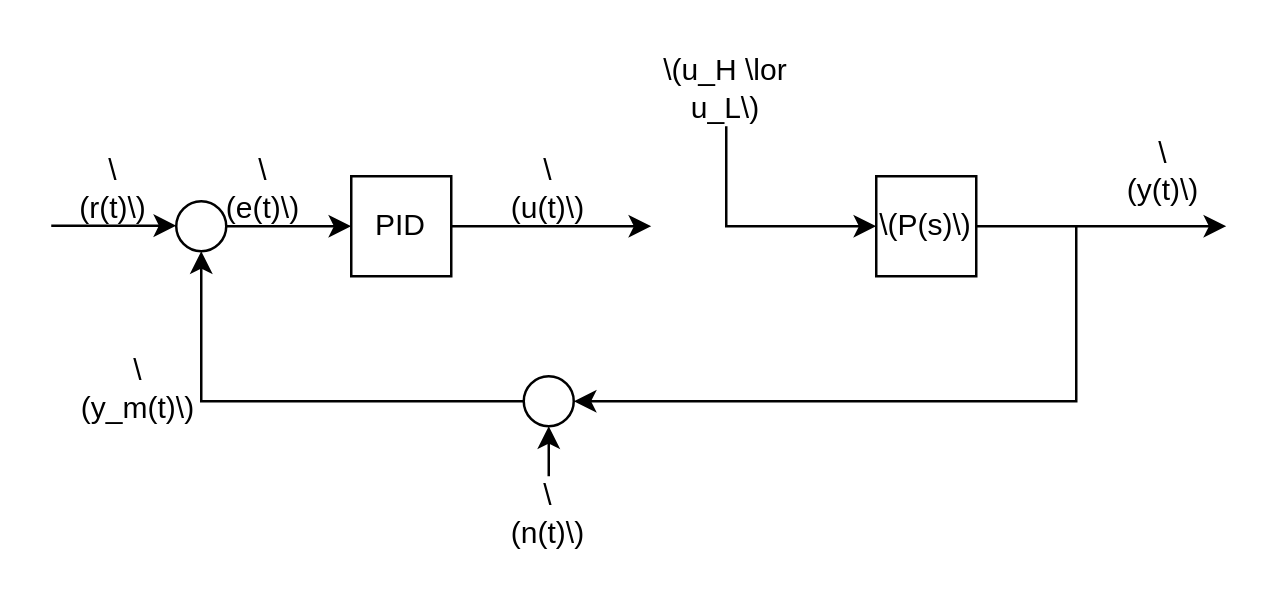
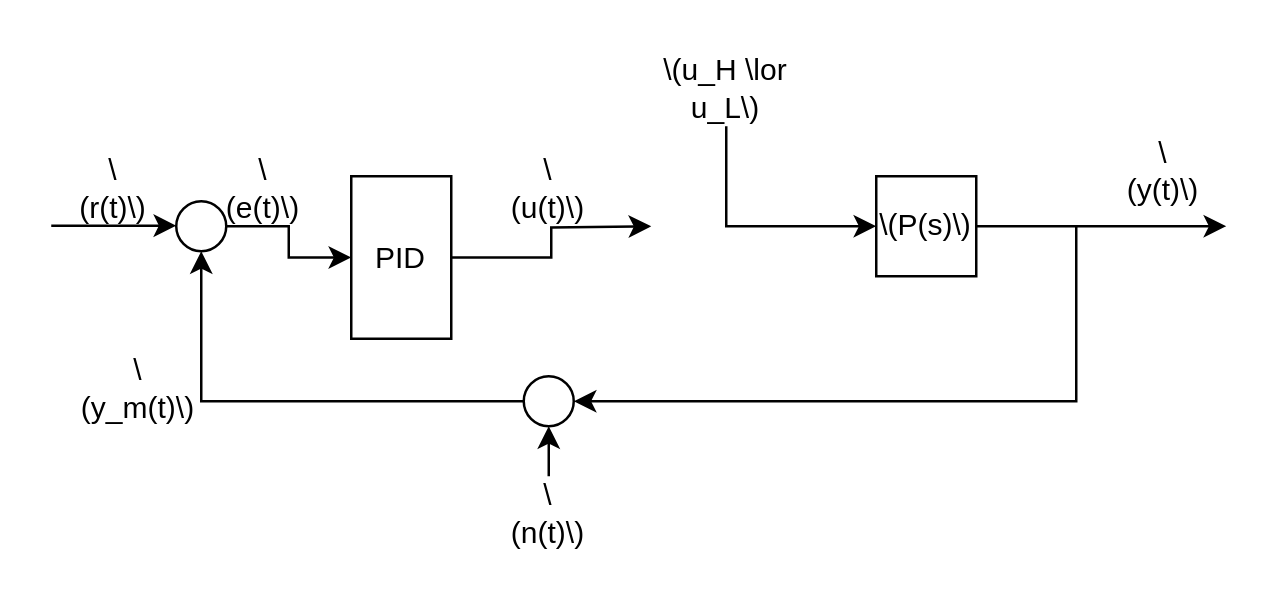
- <mxCell id="2" value="PID" style="rounded=0;whiteSpace=wrap;html=1;fillColor=none;" vertex="1" parent="1"><mxGeometry x="140" y="70" width="40" height="40" as="geometry" /></mxCell>
+ <mxCell id="2" value="PID" style="rounded=0;whiteSpace=wrap;html=1;fillColor=none;" vertex="1" parent="1"><mxGeometry x="140" y="70" width="40" height="65" as="geometry" /></mxCell>
